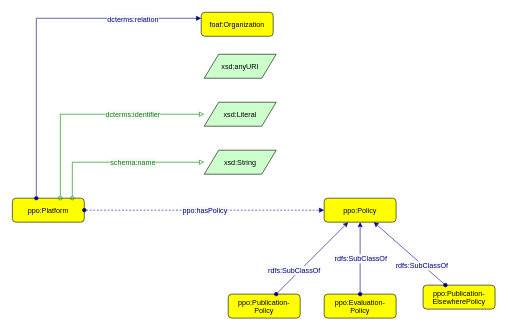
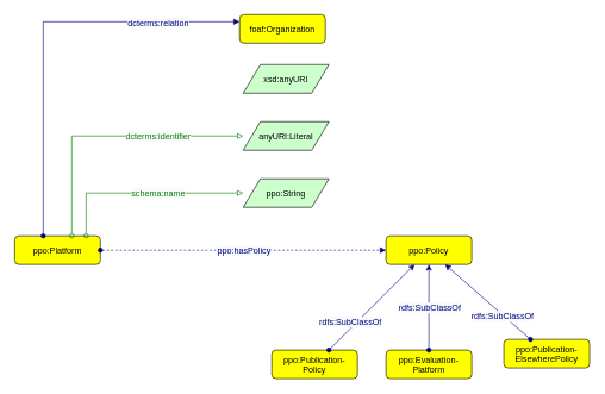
- <mxCell id="3" value="xsd:Literal" style="graphMlID=n6;shape=parallelogram;fillColor=#ccffcc;strokeColor=#000000;strokeWidth=1.0" parent="1" vertex="1"><mxGeometry x="340" y="170" width="120" height="40" as="geometry" /></mxCell>
+ <mxCell id="3" value="anyURI:Literal" style="graphMlID=n6;shape=parallelogram;fillColor=#ccffcc;strokeColor=#000000;strokeWidth=1.0" parent="1" vertex="1"><mxGeometry x="340" y="170" width="120" height="40" as="geometry" /></mxCell>
- <mxCell id="7" value="xsd:String" style="graphMlID=n6;shape=parallelogram;fillColor=#ccffcc;strokeColor=#000000;strokeWidth=1.0" parent="1" vertex="1"><mxGeometry x="340" y="250" width="120" height="40" as="geometry" /></mxCell>
+ <mxCell id="7" value="ppo:String" style="graphMlID=n6;shape=parallelogram;fillColor=#ccffcc;strokeColor=#000000;strokeWidth=1.0" parent="1" vertex="1"><mxGeometry x="340" y="250" width="120" height="40" as="geometry" /></mxCell>
- <mxCell id="13" value="ppo:Evaluation-&#10;Policy" style="graphMlID=n4;shape=rect;rounded=1;arcsize=30;fillColor=#ffff00;strokeColor=#000000;strokeWidth=1.0" parent="1" vertex="1"><mxGeometry x="540" y="490" width="120" height="40" as="geometry" /></mxCell>
+ <mxCell id="13" value="ppo:Evaluation-&#10;Platform" style="graphMlID=n4;shape=rect;rounded=1;arcsize=30;fillColor=#ffff00;strokeColor=#000000;strokeWidth=1.0" parent="1" vertex="1"><mxGeometry x="540" y="490" width="120" height="40" as="geometry" /></mxCell>
